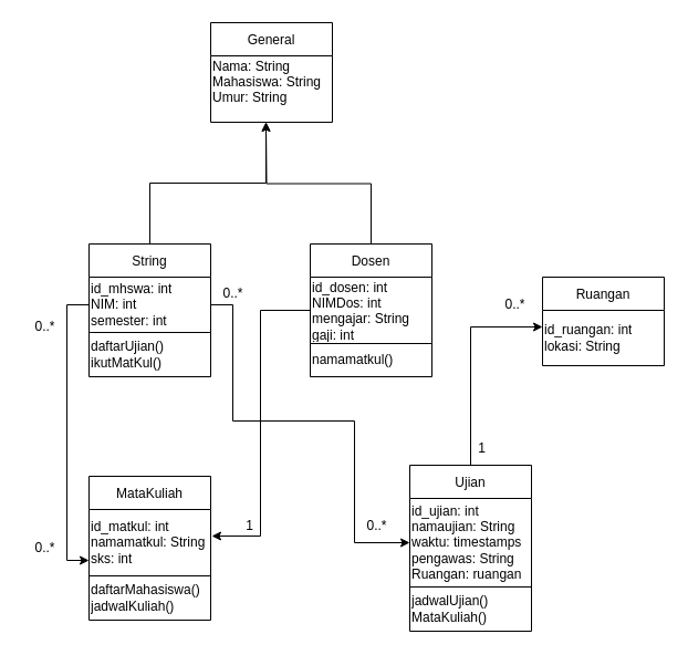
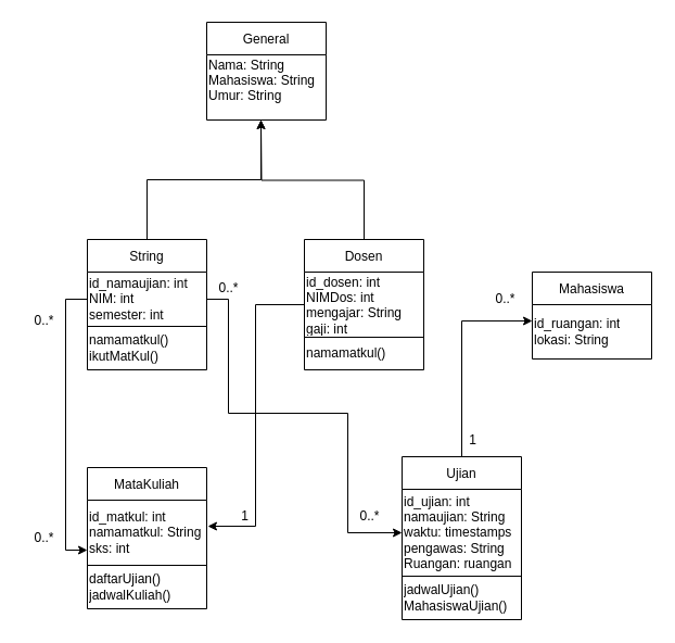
- <mxCell id="23" value="Ruangan" style="shape=table;startSize=30;container=1;collapsible=0;childLayout=tableLayout;align=center;" vertex="1" parent="1"><mxGeometry x="490" y="250" width="110" height="80" as="geometry" /></mxCell>
+ <mxCell id="23" value="Mahasiswa" style="shape=table;startSize=30;container=1;collapsible=0;childLayout=tableLayout;align=center;" vertex="1" parent="1"><mxGeometry x="490" y="250" width="110" height="80" as="geometry" /></mxCell>
- <mxCell id="4" value="id_mhswa: int&lt;div&gt;NIM: int&lt;/div&gt;&lt;div style=&quot;&quot;&gt;semester: int&lt;/div&gt;" style="shape=partialRectangle;html=1;whiteSpace=wrap;connectable=0;strokeColor=inherit;overflow=hidden;fillColor=none;top=0;left=0;bottom=0;right=0;pointerEvents=1;align=left;" vertex="1" parent="3"><mxGeometry width="110" height="50" as="geometry"><mxRectangle width="110" height="50" as="alternateBounds" /></mxGeometry></mxCell>
+ <mxCell id="4" value="id_namaujian: int&lt;div&gt;NIM: int&lt;/div&gt;&lt;div style=&quot;&quot;&gt;semester: int&lt;/div&gt;" style="shape=partialRectangle;html=1;whiteSpace=wrap;connectable=0;strokeColor=inherit;overflow=hidden;fillColor=none;top=0;left=0;bottom=0;right=0;pointerEvents=1;align=left;" vertex="1" parent="3"><mxGeometry width="110" height="50" as="geometry"><mxRectangle width="110" height="50" as="alternateBounds" /></mxGeometry></mxCell>
- <mxCell id="6" value="daftarUjian()&lt;div&gt;ikutMatKul()&lt;/div&gt;" style="shape=partialRectangle;html=1;whiteSpace=wrap;connectable=0;strokeColor=inherit;overflow=hidden;fillColor=none;top=0;left=0;bottom=0;right=0;pointerEvents=1;align=left;" vertex="1" parent="5"><mxGeometry width="110" height="40" as="geometry"><mxRectangle width="110" height="40" as="alternateBounds" /></mxGeometry></mxCell>
+ <mxCell id="6" value="namamatkul()&lt;div&gt;ikutMatKul()&lt;/div&gt;" style="shape=partialRectangle;html=1;whiteSpace=wrap;connectable=0;strokeColor=inherit;overflow=hidden;fillColor=none;top=0;left=0;bottom=0;right=0;pointerEvents=1;align=left;" vertex="1" parent="5"><mxGeometry width="110" height="40" as="geometry"><mxRectangle width="110" height="40" as="alternateBounds" /></mxGeometry></mxCell>
- <mxCell id="17" value="daftarMahasiswa()&lt;br&gt;jadwalKuliah()" style="shape=partialRectangle;html=1;whiteSpace=wrap;connectable=0;strokeColor=inherit;overflow=hidden;fillColor=none;top=0;left=0;bottom=0;right=0;pointerEvents=1;align=left;" vertex="1" parent="16"><mxGeometry width="110" height="40" as="geometry"><mxRectangle width="110" height="40" as="alternateBounds" /></mxGeometry></mxCell>
+ <mxCell id="17" value="daftarUjian()&lt;br&gt;jadwalKuliah()" style="shape=partialRectangle;html=1;whiteSpace=wrap;connectable=0;strokeColor=inherit;overflow=hidden;fillColor=none;top=0;left=0;bottom=0;right=0;pointerEvents=1;align=left;" vertex="1" parent="16"><mxGeometry width="110" height="40" as="geometry"><mxRectangle width="110" height="40" as="alternateBounds" /></mxGeometry></mxCell>
- <mxCell id="22" value="jadwalUjian()&lt;br&gt;MataKuliah()" style="shape=partialRectangle;html=1;whiteSpace=wrap;connectable=0;strokeColor=inherit;overflow=hidden;fillColor=none;top=0;left=0;bottom=0;right=0;pointerEvents=1;align=left;" vertex="1" parent="21"><mxGeometry width="110" height="40" as="geometry"><mxRectangle width="110" height="40" as="alternateBounds" /></mxGeometry></mxCell>
+ <mxCell id="22" value="jadwalUjian()&lt;br&gt;MahasiswaUjian()" style="shape=partialRectangle;html=1;whiteSpace=wrap;connectable=0;strokeColor=inherit;overflow=hidden;fillColor=none;top=0;left=0;bottom=0;right=0;pointerEvents=1;align=left;" vertex="1" parent="21"><mxGeometry width="110" height="40" as="geometry"><mxRectangle width="110" height="40" as="alternateBounds" /></mxGeometry></mxCell>
